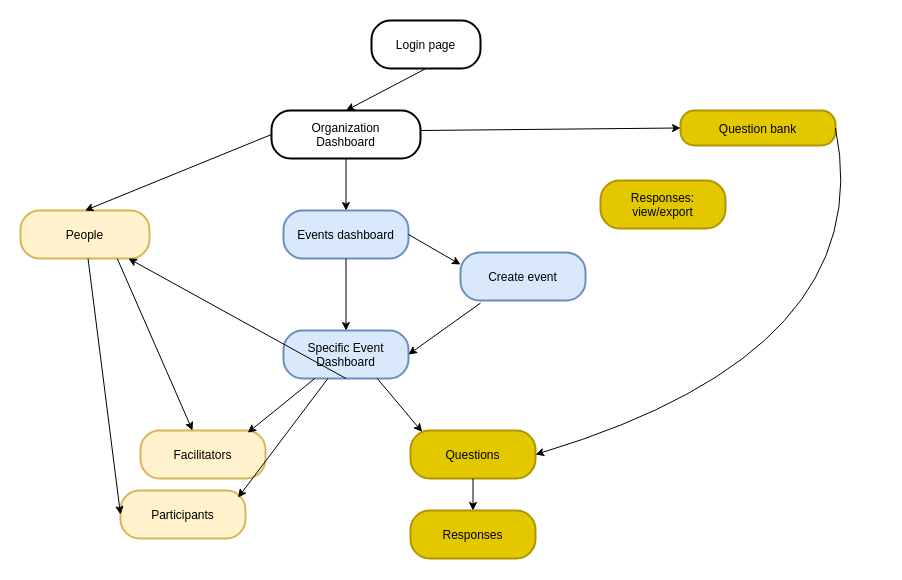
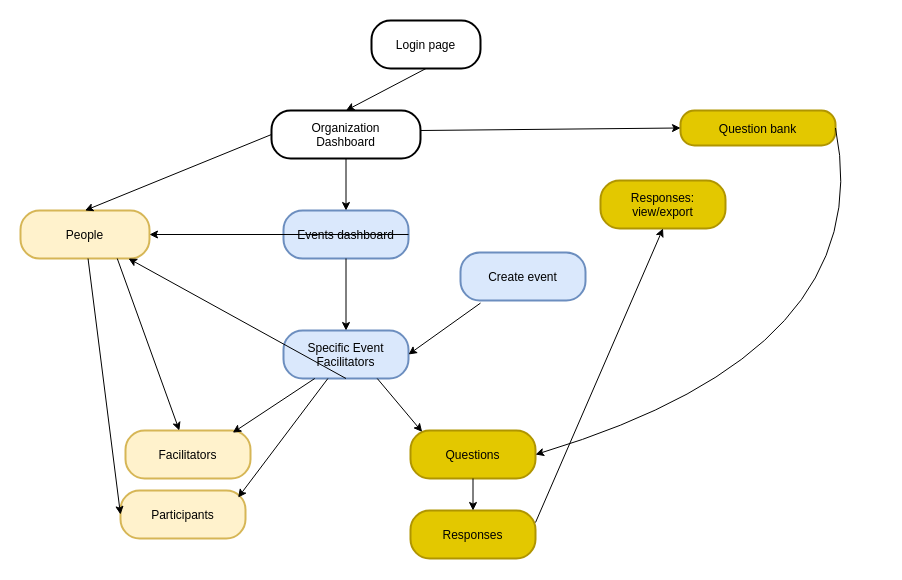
- <mxCell id="18" value="" style="endArrow=classic;html=1;rounded=0;exitX=1;exitY=0.5;exitDx=0;exitDy=0;entryX=0;entryY=0.25;entryDx=0;entryDy=0;" edge="1" parent="1" source="4" target="9"><mxGeometry width="50" height="50" relative="1" as="geometry"><mxPoint x="300" y="300" as="sourcePoint" /><mxPoint x="350" y="250" as="targetPoint" /></mxGeometry></mxCell>
+ <mxCell id="18" value="" style="endArrow=classic;html=1;rounded=0;exitX=1;exitY=0.5;exitDx=0;exitDy=0;" edge="1" parent="1" source="4" target="6"><mxGeometry width="50" height="50" relative="1" as="geometry"><mxPoint x="300" y="300" as="sourcePoint" /><mxPoint x="350" y="250" as="targetPoint" /></mxGeometry></mxCell>
- <mxCell id="7" value="Specific Event&#10;Dashboard" style="rounded=1;arcSize=40;strokeWidth=2;fillColor=#dae8fc;strokeColor=#6c8ebf;" vertex="1" parent="1"><mxGeometry x="283" y="330" width="125" height="48" as="geometry" /></mxCell>
+ <mxCell id="7" value="Specific Event&#10;Facilitators" style="rounded=1;arcSize=40;strokeWidth=2;fillColor=#dae8fc;strokeColor=#6c8ebf;" vertex="1" parent="1"><mxGeometry x="283" y="330" width="125" height="48" as="geometry" /></mxCell>
+ <mxCell id="27" value="" style="endArrow=classic;html=1;rounded=0;exitX=1;exitY=0.25;exitDx=0;exitDy=0;entryX=0.5;entryY=1;entryDx=0;entryDy=0;" edge="1" parent="1" source="13" target="8"><mxGeometry width="50" height="50" relative="1" as="geometry"><mxPoint x="360" y="310" as="sourcePoint" /><mxPoint x="410" y="260" as="targetPoint" /></mxGeometry></mxCell>
- <mxCell id="10" value="Facilitators" style="rounded=1;arcSize=40;strokeWidth=2;fillColor=#fff2cc;strokeColor=#d6b656;" vertex="1" parent="1"><mxGeometry x="140" y="430" width="125" height="48" as="geometry" /></mxCell>
+ <mxCell id="10" value="Facilitators" style="rounded=1;arcSize=40;strokeWidth=2;fillColor=#fff2cc;strokeColor=#d6b656;" vertex="1" parent="1"><mxGeometry x="125" y="430" width="125" height="48" as="geometry" /></mxCell>
